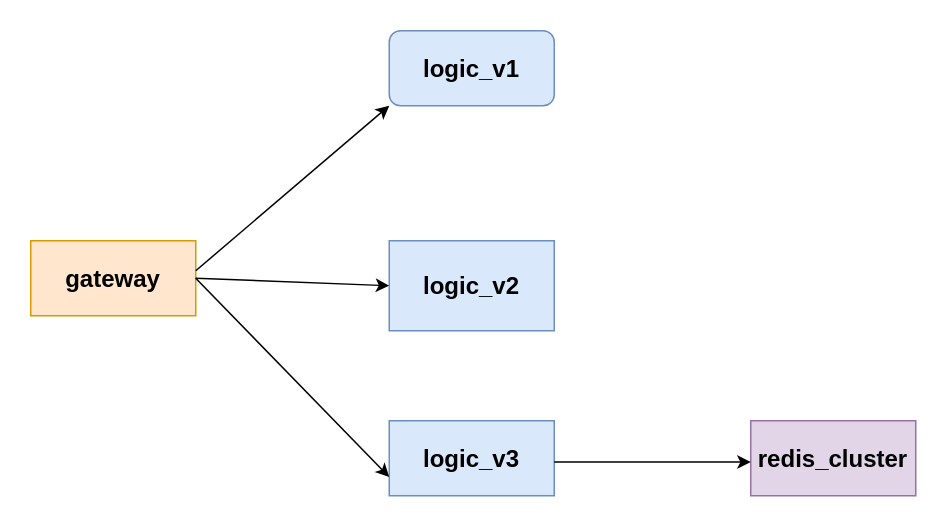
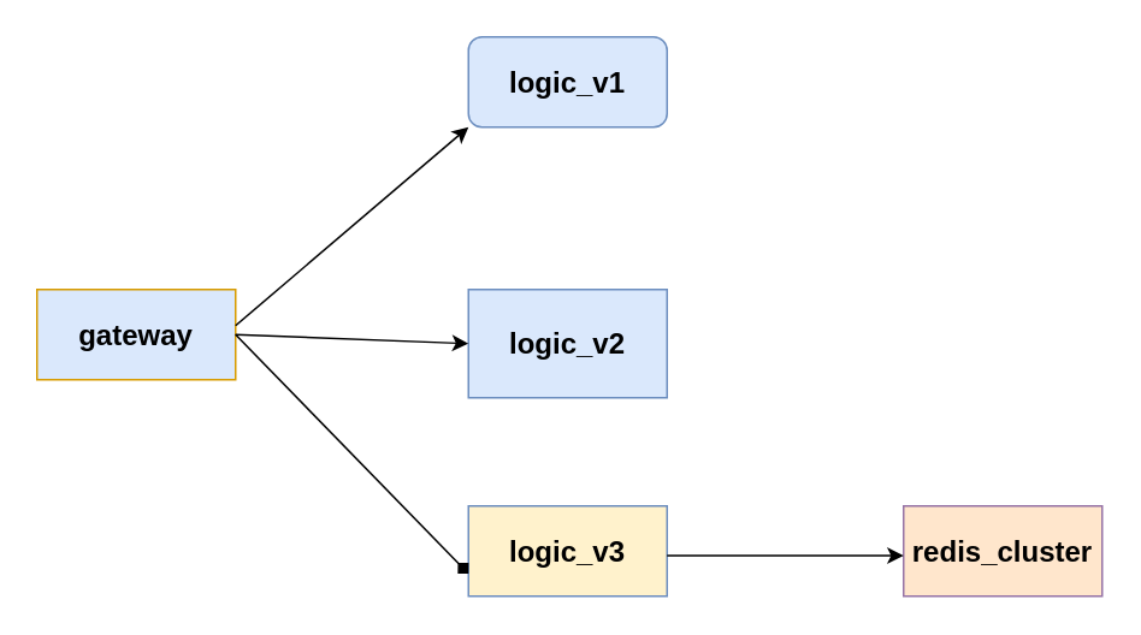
- <mxCell id="2" value="gateway" style="rounded=0;whiteSpace=wrap;html=1;fontStyle=1;fontSize=16;fillColor=#ffe6cc;strokeColor=#d79b00;" parent="1" vertex="1"><mxGeometry x="20" y="160" width="110" height="50" as="geometry" /></mxCell>
+ <mxCell id="2" value="gateway" style="rounded=0;whiteSpace=wrap;html=1;fontStyle=1;fontSize=16;fillColor=#dae8fc;strokeColor=#d79b00;" parent="1" vertex="1"><mxGeometry x="20" y="160" width="110" height="50" as="geometry" /></mxCell>
- <mxCell id="5" value="logic_v3" style="rounded=0;whiteSpace=wrap;html=1;fontStyle=1;fontSize=16;fillColor=#dae8fc;strokeColor=#6c8ebf;" parent="1" vertex="1"><mxGeometry x="259" y="280" width="110" height="50" as="geometry" /></mxCell>
+ <mxCell id="5" value="logic_v3" style="rounded=0;whiteSpace=wrap;html=1;fontStyle=1;fontSize=16;fillColor=#fff2cc;strokeColor=#6c8ebf;" parent="1" vertex="1"><mxGeometry x="259" y="280" width="110" height="50" as="geometry" /></mxCell>
- <mxCell id="6" value="redis_cluster" style="rounded=0;whiteSpace=wrap;html=1;fontStyle=1;fontSize=16;fillColor=#e1d5e7;strokeColor=#9673a6;" parent="1" vertex="1"><mxGeometry x="500" y="280" width="110" height="50" as="geometry" /></mxCell>
+ <mxCell id="6" value="redis_cluster" style="rounded=0;whiteSpace=wrap;html=1;fontStyle=1;fontSize=16;fillColor=#ffe6cc;strokeColor=#9673a6;" parent="1" vertex="1"><mxGeometry x="500" y="280" width="110" height="50" as="geometry" /></mxCell>
- <mxCell id="9" value="" style="endArrow=classic;html=1;fontSize=16;entryX=0;entryY=0.75;entryDx=0;entryDy=0;exitX=1;exitY=0.5;exitDx=0;exitDy=0;" parent="1" source="2" target="5" edge="1"><mxGeometry width="50" height="50" relative="1" as="geometry"><mxPoint x="150" y="200" as="sourcePoint" /><mxPoint x="269" y="195" as="targetPoint" /></mxGeometry></mxCell>
+ <mxCell id="9" value="" style="endArrow=diamond;html=1;fontSize=16;entryX=0;entryY=0.75;entryDx=0;entryDy=0;exitX=1;exitY=0.5;exitDx=0;exitDy=0;" parent="1" source="2" target="5" edge="1"><mxGeometry width="50" height="50" relative="1" as="geometry"><mxPoint x="150" y="200" as="sourcePoint" /><mxPoint x="269" y="195" as="targetPoint" /></mxGeometry></mxCell>
